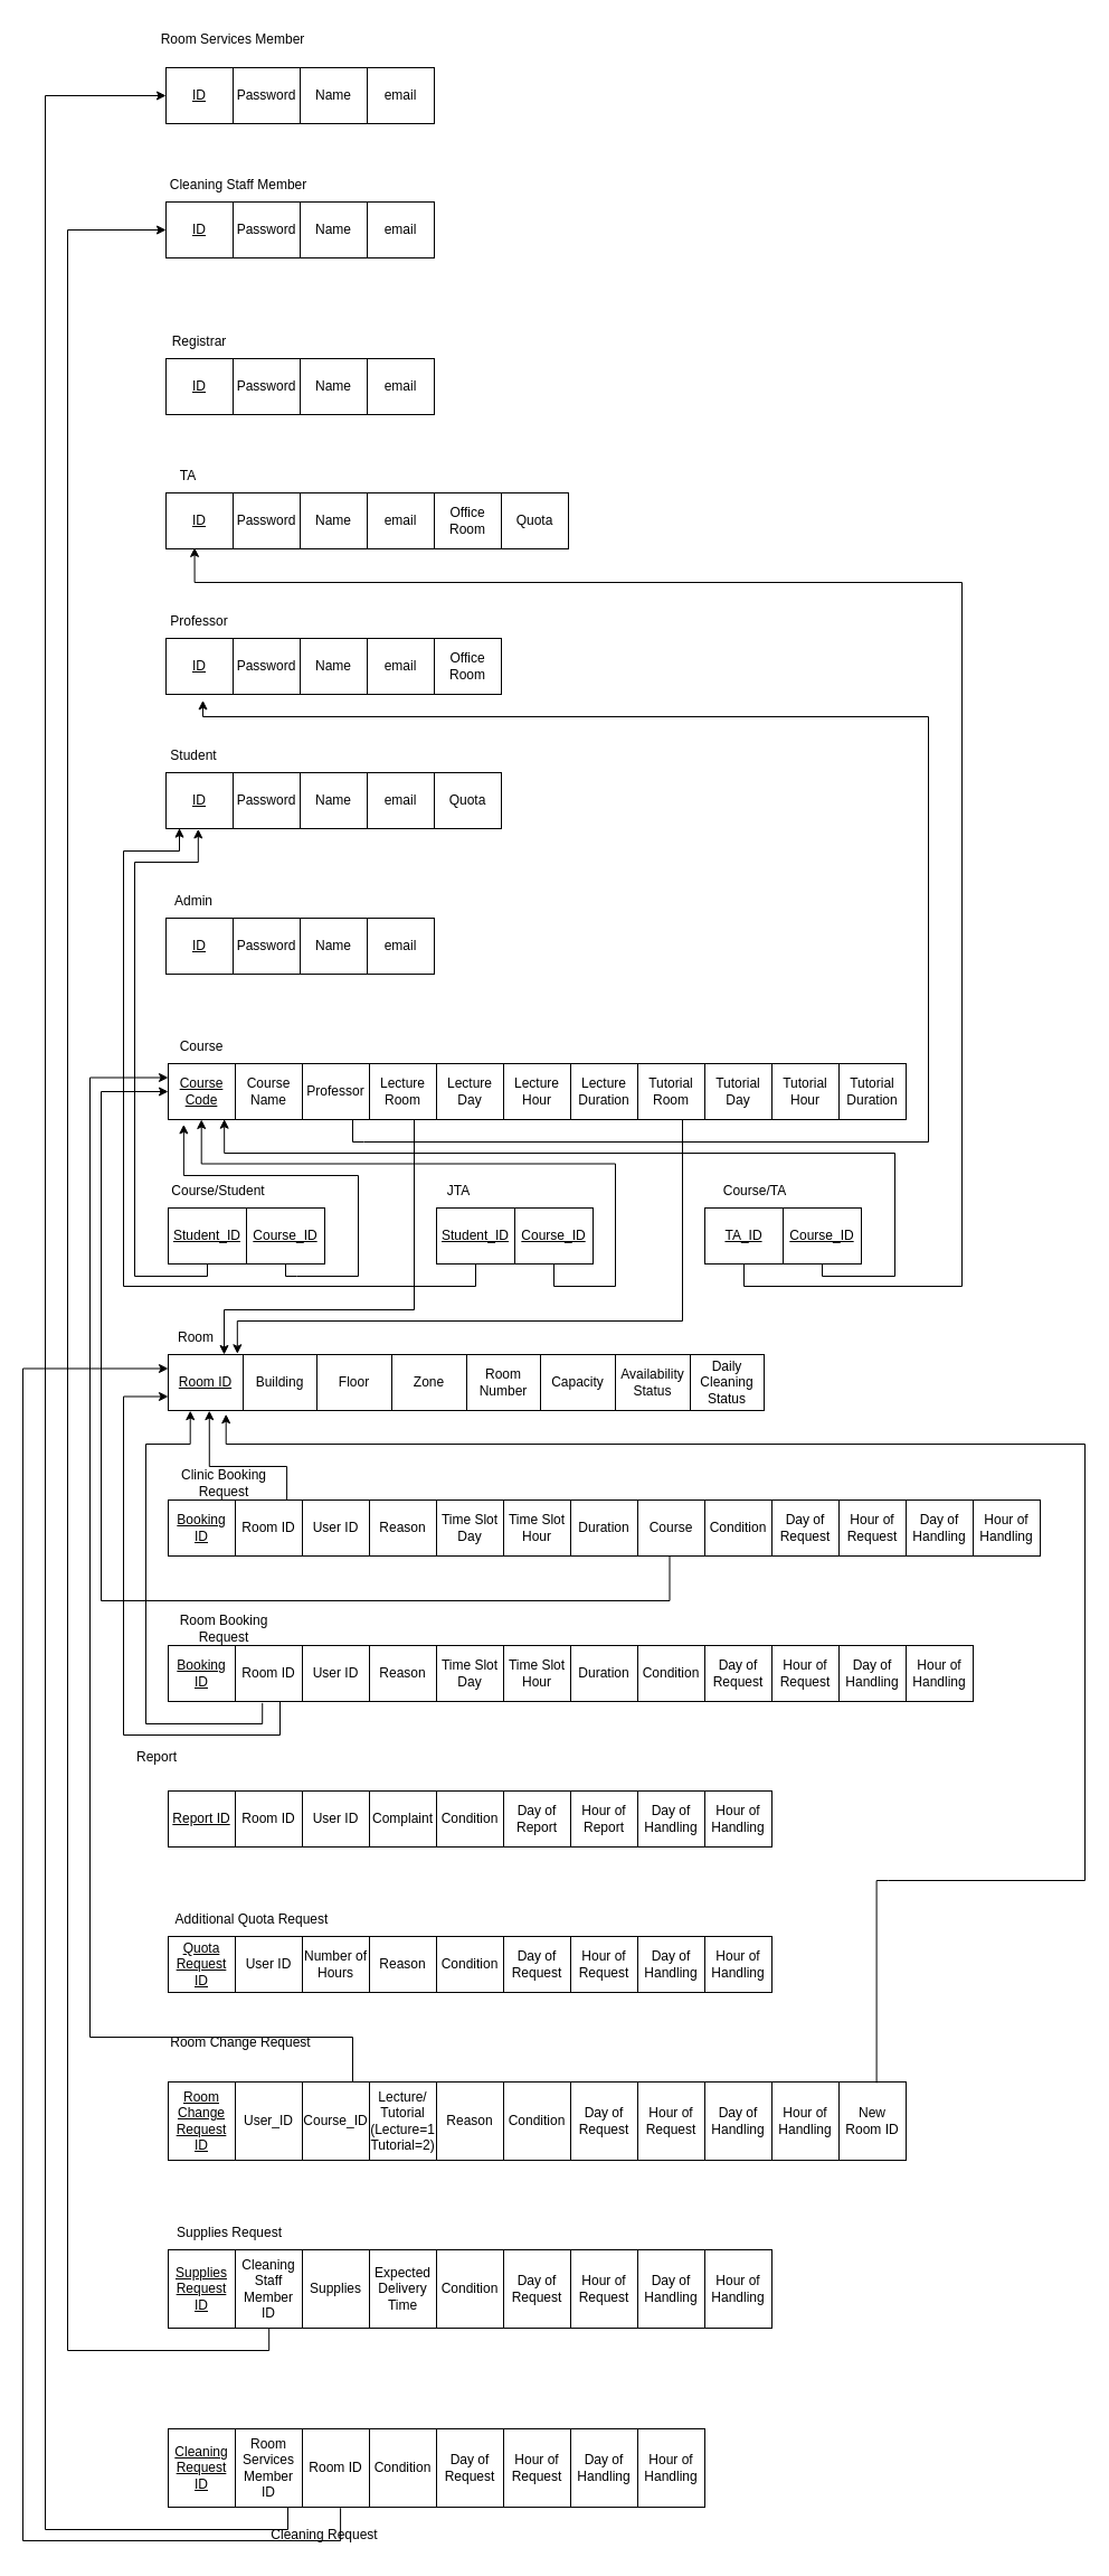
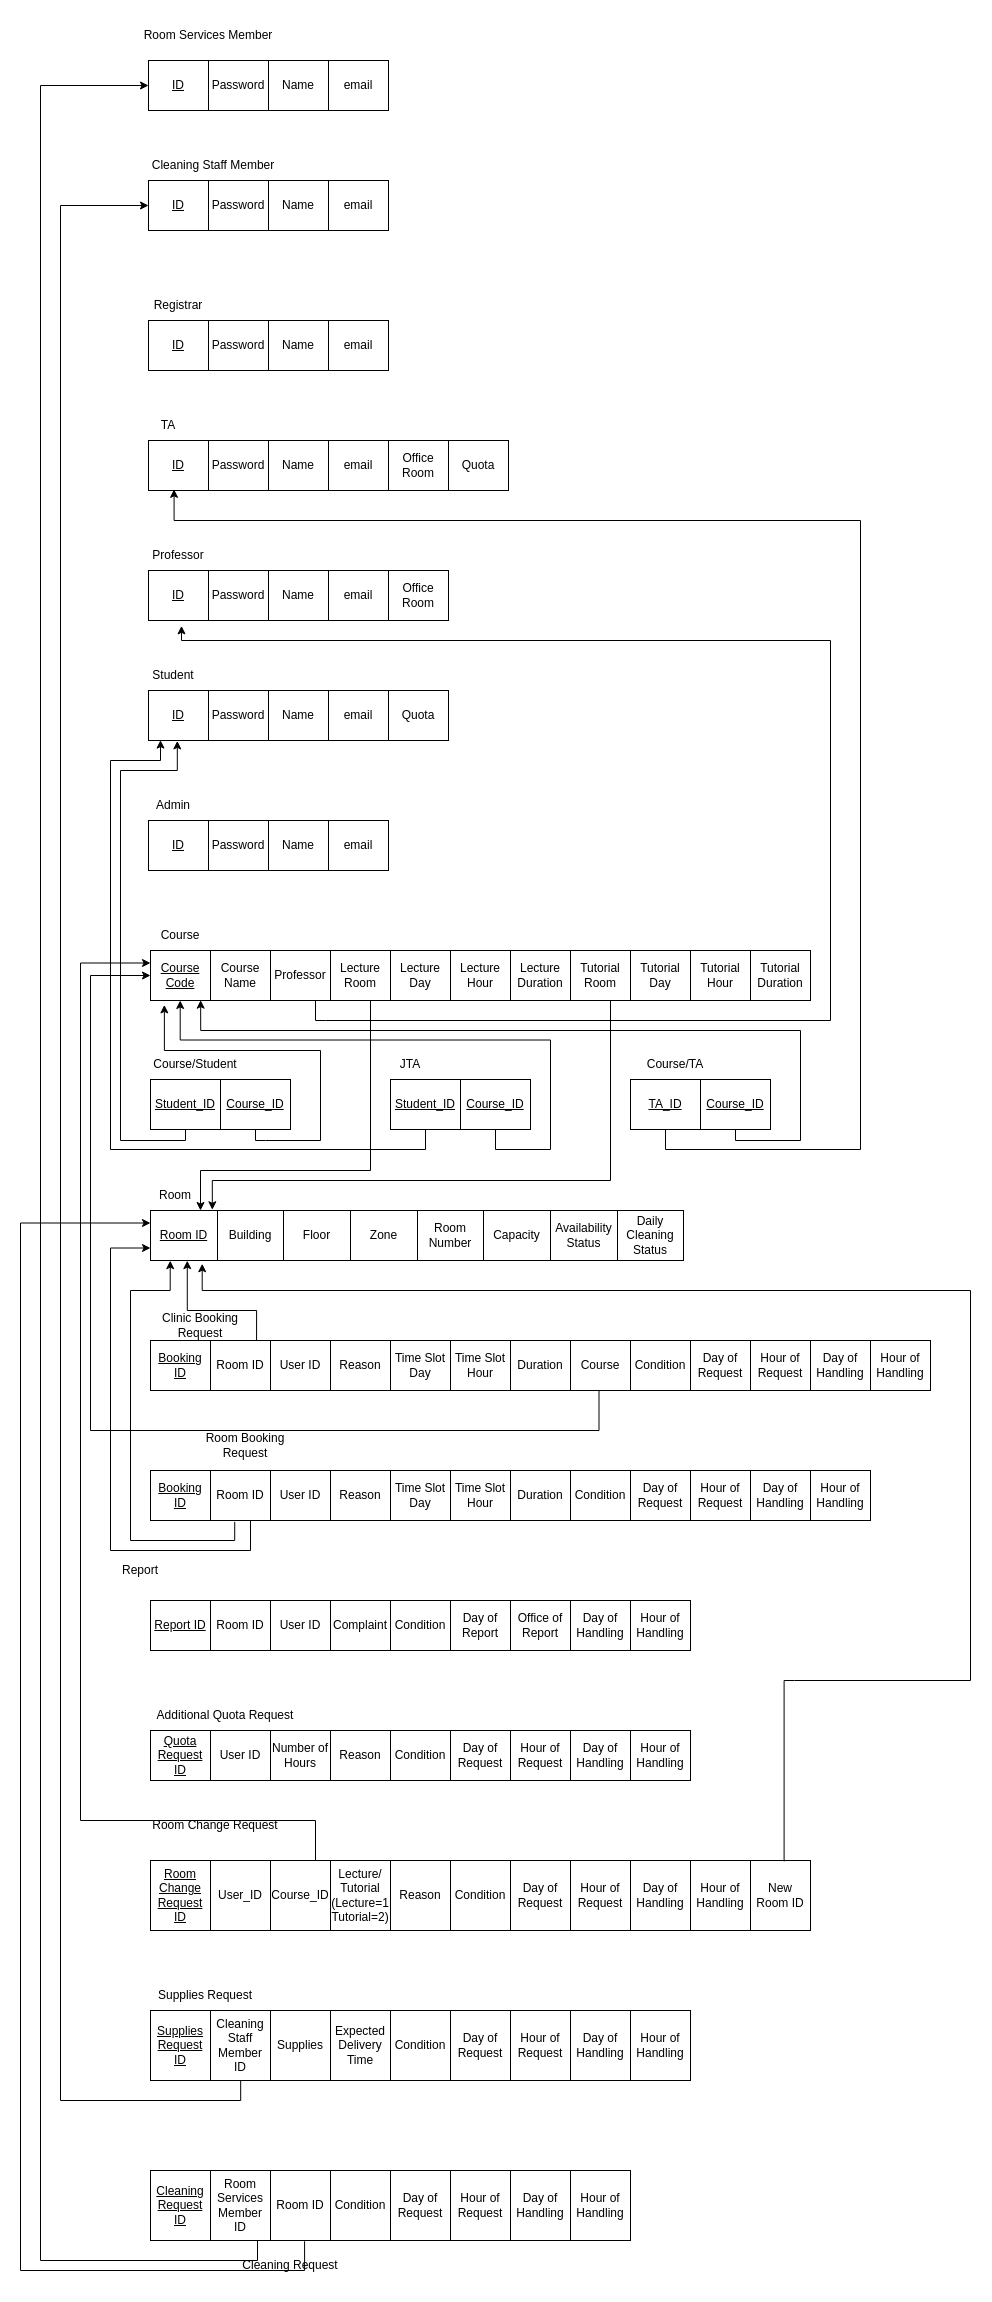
- <mxCell id="109" value="Room Booking Request" style="text;html=1;align=center;verticalAlign=middle;whiteSpace=wrap;rounded=0;" parent="1" vertex="1"><mxGeometry x="150" y="1440" width="100" height="30" as="geometry" /></mxCell>
+ <mxCell id="109" value="Room Booking Request" style="text;html=1;align=center;verticalAlign=middle;whiteSpace=wrap;rounded=0;" parent="1" vertex="1"><mxGeometry x="195" y="1430" width="100" height="30" as="geometry" /></mxCell>
- <mxCell id="118" value="Hour of Report" style="connectable=0;recursiveResize=0;strokeColor=inherit;fillColor=none;align=center;whiteSpace=wrap;html=1;" parent="111" vertex="1"><mxGeometry x="360" width="60" height="50" as="geometry"><mxRectangle width="60" height="50" as="alternateBounds" /></mxGeometry></mxCell>
+ <mxCell id="118" value="Office of Report" style="connectable=0;recursiveResize=0;strokeColor=inherit;fillColor=none;align=center;whiteSpace=wrap;html=1;" parent="111" vertex="1"><mxGeometry x="360" width="60" height="50" as="geometry"><mxRectangle width="60" height="50" as="alternateBounds" /></mxGeometry></mxCell>
